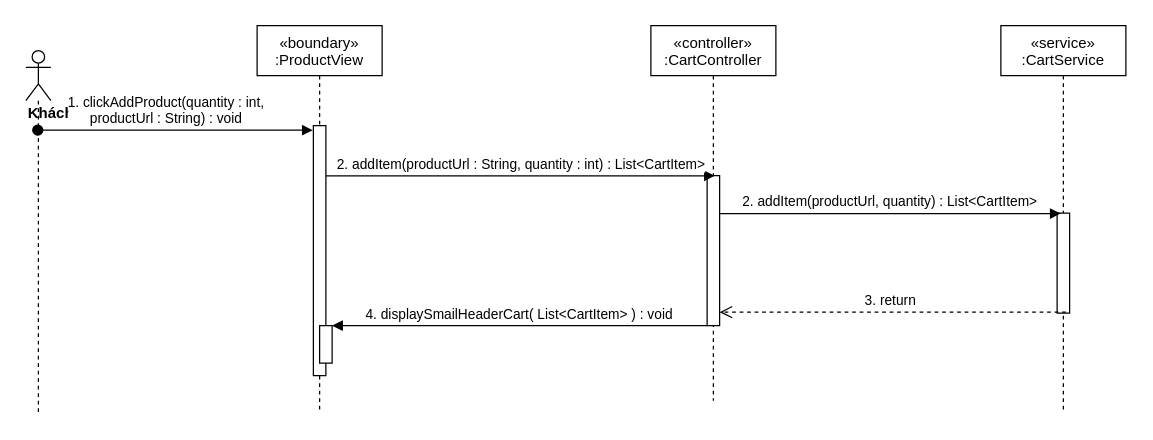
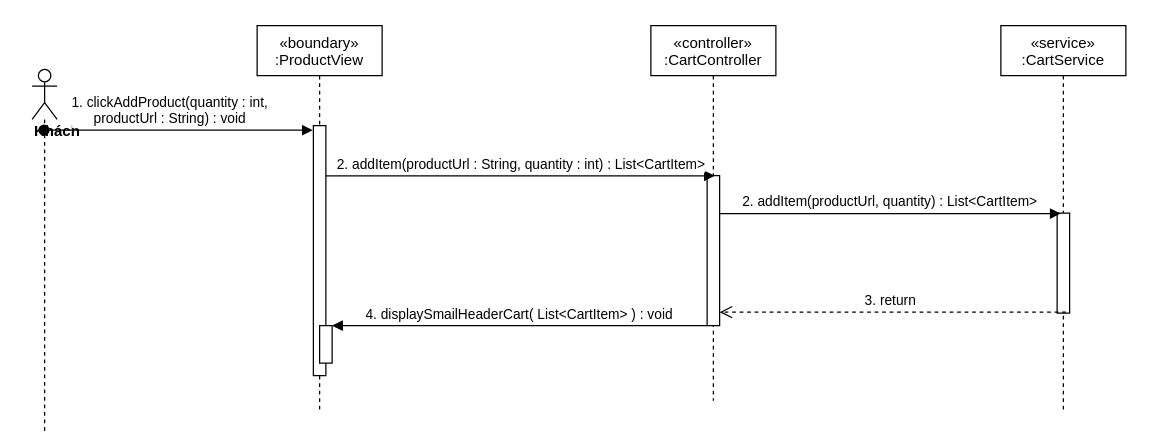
- <mxCell id="7" value="&lt;div&gt;&lt;b&gt;Khách&lt;/b&gt;&lt;/div&gt;" style="shape=umlLifeline;participant=umlActor;perimeter=lifelinePerimeter;whiteSpace=wrap;html=1;container=1;collapsible=0;recursiveResize=0;verticalAlign=top;spacingTop=36;outlineConnect=0;align=left;" parent="1" vertex="1"><mxGeometry x="20" y="40" width="20" height="290" as="geometry" /></mxCell>
+ <mxCell id="7" value="&lt;div&gt;&lt;b&gt;Khách&lt;/b&gt;&lt;/div&gt;" style="shape=umlLifeline;participant=umlActor;perimeter=lifelinePerimeter;whiteSpace=wrap;html=1;container=1;collapsible=0;recursiveResize=0;verticalAlign=top;spacingTop=36;outlineConnect=0;align=left;" parent="1" vertex="1"><mxGeometry x="25" y="55" width="20" height="290" as="geometry" /></mxCell>
